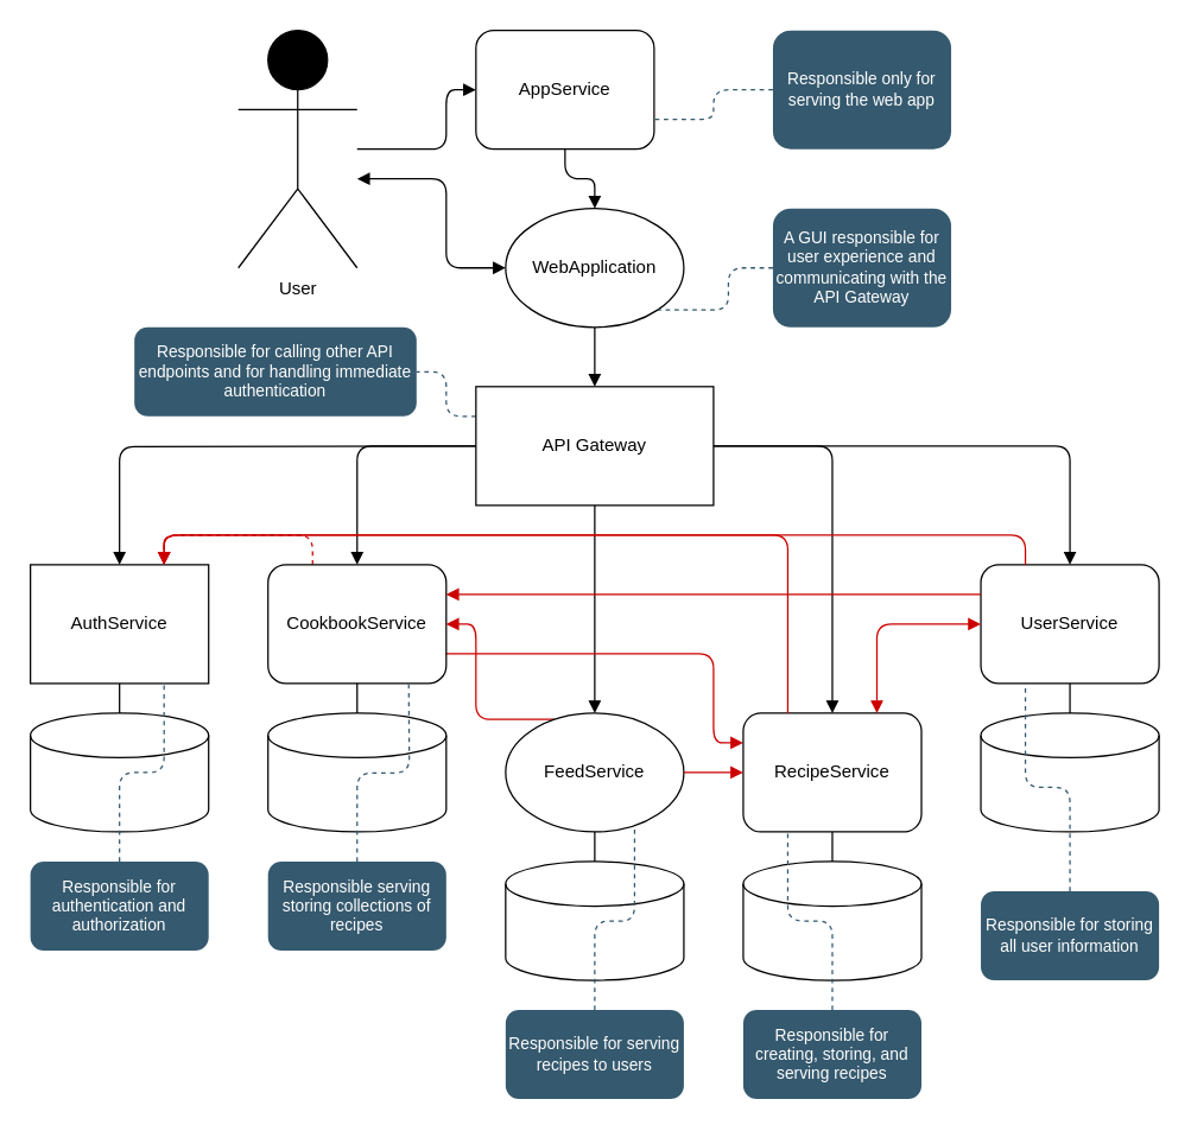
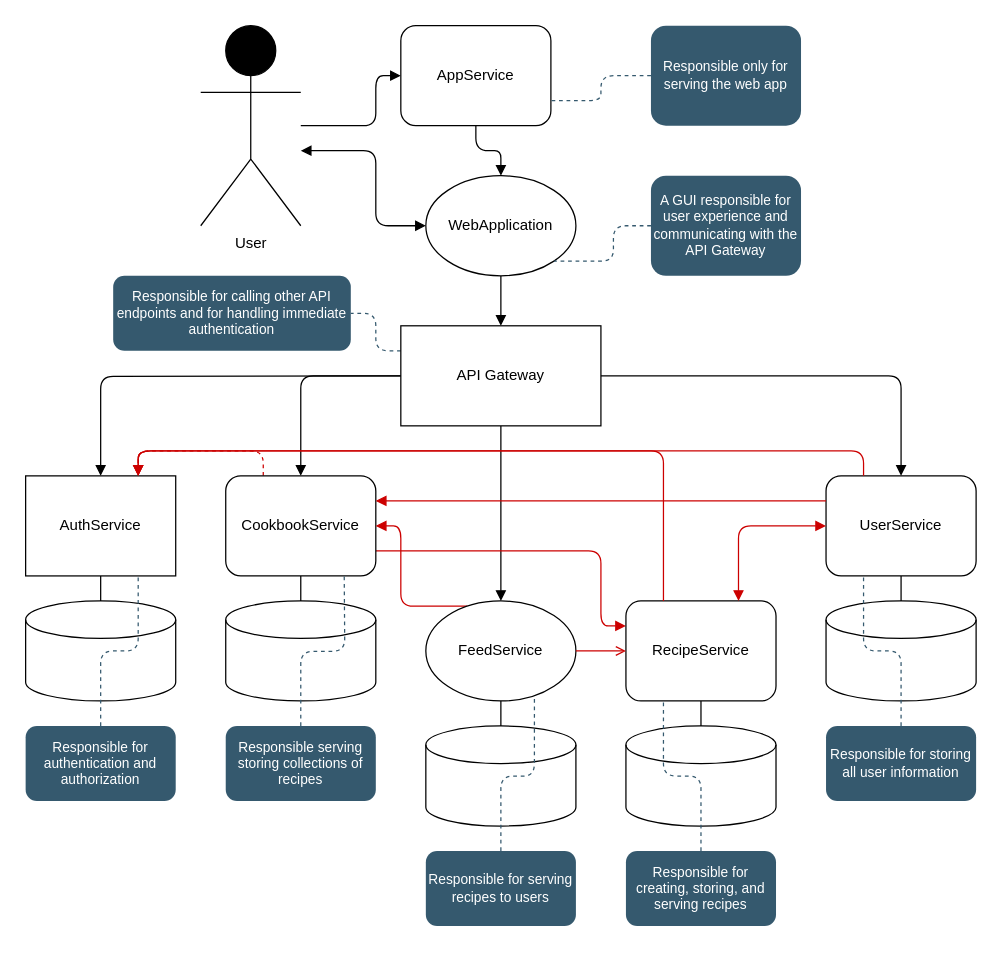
- <mxCell id="18" style="edgeStyle=orthogonalEdgeStyle;rounded=1;orthogonalLoop=1;jettySize=auto;html=1;exitX=1;exitY=0.5;exitDx=0;exitDy=0;entryX=0.5;entryY=0;entryDx=0;entryDy=0;endArrow=block;endFill=1;curved=0;" parent="1" source="11" target="20" edge="1"><mxGeometry relative="1" as="geometry" /></mxCell>
- <mxCell id="49" style="edgeStyle=orthogonalEdgeStyle;rounded=1;orthogonalLoop=1;jettySize=auto;html=1;exitX=1;exitY=0.5;exitDx=0;exitDy=0;entryX=0;entryY=0.5;entryDx=0;entryDy=0;strokeColor=#CC0000;curved=0;endArrow=block;endFill=1;" edge="1" parent="1" source="28" target="20"><mxGeometry relative="1" as="geometry"><mxPoint x="380" y="490" as="sourcePoint" /><mxPoint x="310" y="430" as="targetPoint" /></mxGeometry></mxCell>
+ <mxCell id="49" style="edgeStyle=orthogonalEdgeStyle;rounded=1;orthogonalLoop=1;jettySize=auto;html=1;exitX=1;exitY=0.5;exitDx=0;exitDy=0;entryX=0;entryY=0.5;entryDx=0;entryDy=0;strokeColor=#CC0000;curved=0;endArrow=open;endFill=1;" edge="1" parent="1" source="28" target="20"><mxGeometry relative="1" as="geometry"><mxPoint x="380" y="490" as="sourcePoint" /><mxPoint x="310" y="430" as="targetPoint" /></mxGeometry></mxCell>
- <mxCell id="37" value="Responsible for storing all user information" style="rounded=1;whiteSpace=wrap;html=1;fontFamily=Helvetica;fontSize=11;fontColor=#FFFFFF;fillColor=#35596E;strokeColor=none;perimeterSpacing=0;glass=0;shadow=0;" parent="1" vertex="1"><mxGeometry x="660" y="600" width="120" height="60" as="geometry" /></mxCell>
+ <mxCell id="37" value="Responsible for storing all user information" style="rounded=1;whiteSpace=wrap;html=1;fontFamily=Helvetica;fontSize=11;fontColor=#FFFFFF;fillColor=#35596E;strokeColor=none;perimeterSpacing=0;glass=0;shadow=0;" parent="1" vertex="1"><mxGeometry x="660" y="580" width="120" height="60" as="geometry" /></mxCell>
